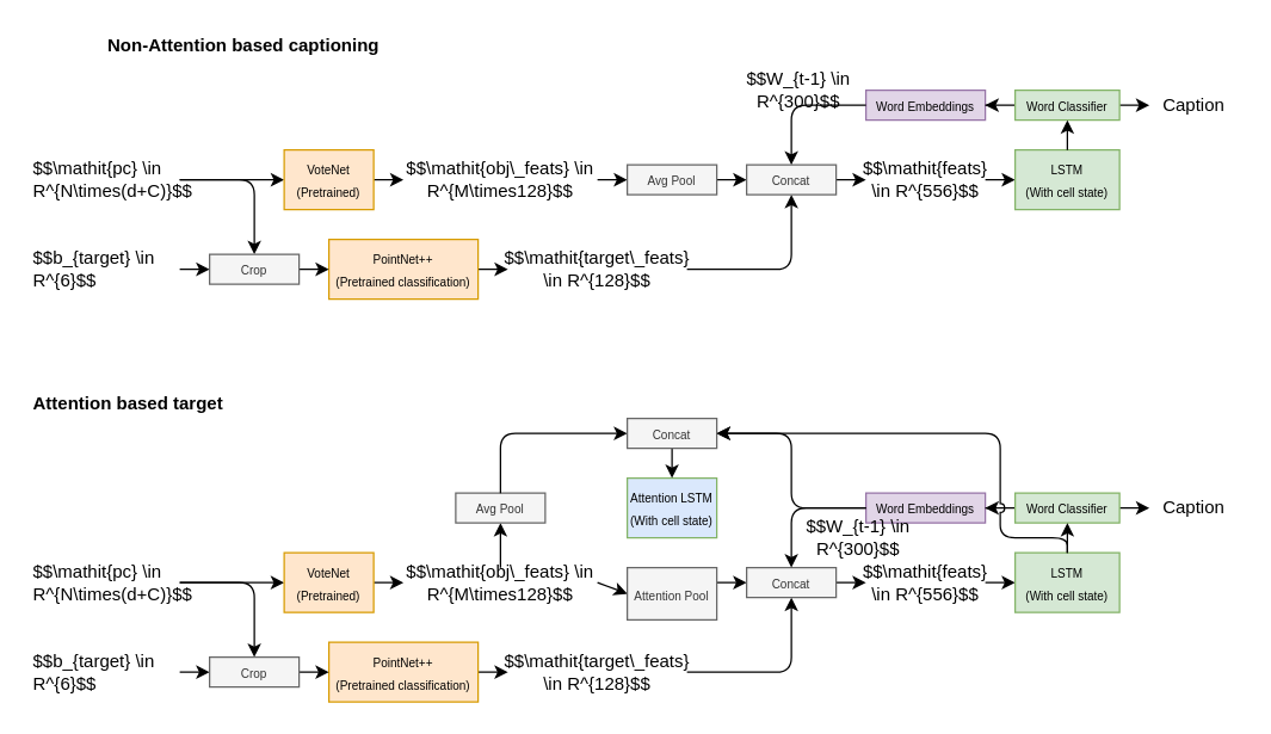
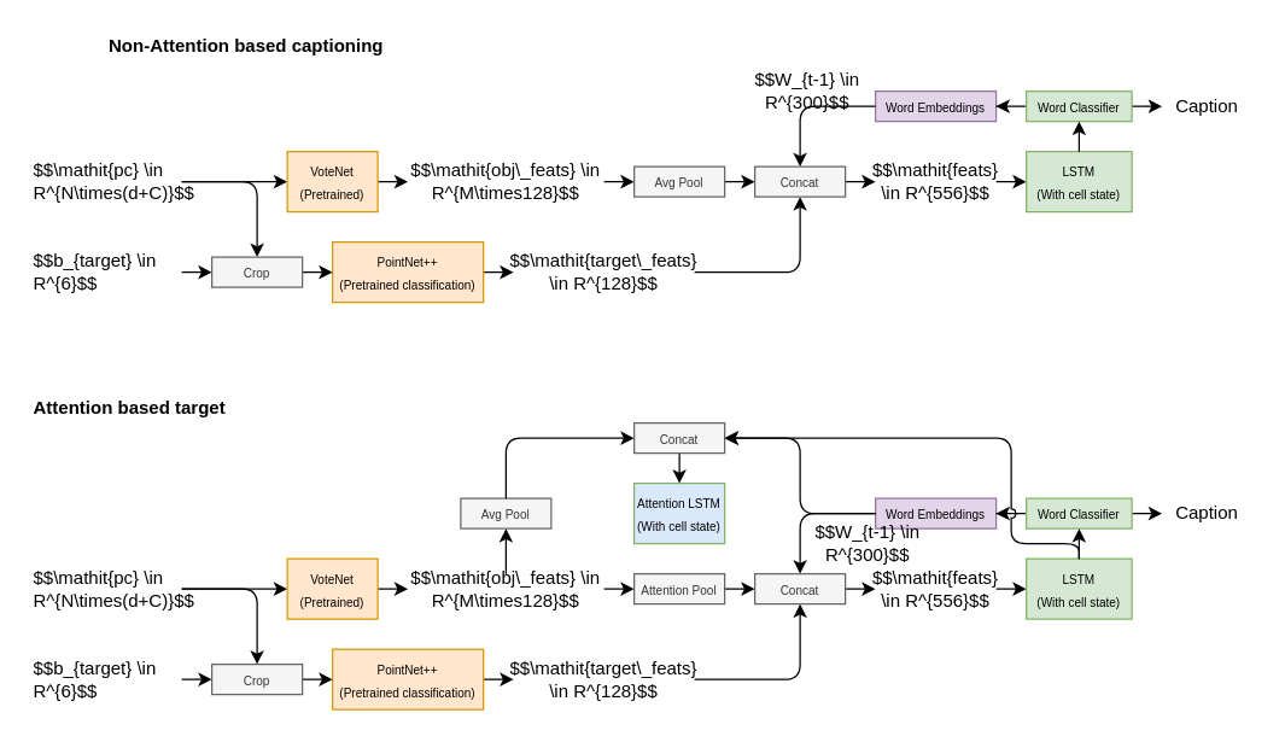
- <mxCell id="50" value="&lt;font style=&quot;font-size: 8px&quot;&gt;Attention Pool&lt;/font&gt;" style="rounded=0;whiteSpace=wrap;html=1;fillColor=#f5f5f5;strokeColor=#666666;fontColor=#333333;" parent="1" vertex="1"><mxGeometry x="420" y="380" width="60" height="35" as="geometry" /></mxCell>
+ <mxCell id="50" value="&lt;font style=&quot;font-size: 8px&quot;&gt;Attention Pool&lt;/font&gt;" style="rounded=0;whiteSpace=wrap;html=1;fillColor=#f5f5f5;strokeColor=#666666;fontColor=#333333;" parent="1" vertex="1"><mxGeometry x="420" y="380" width="60" height="20" as="geometry" /></mxCell>
